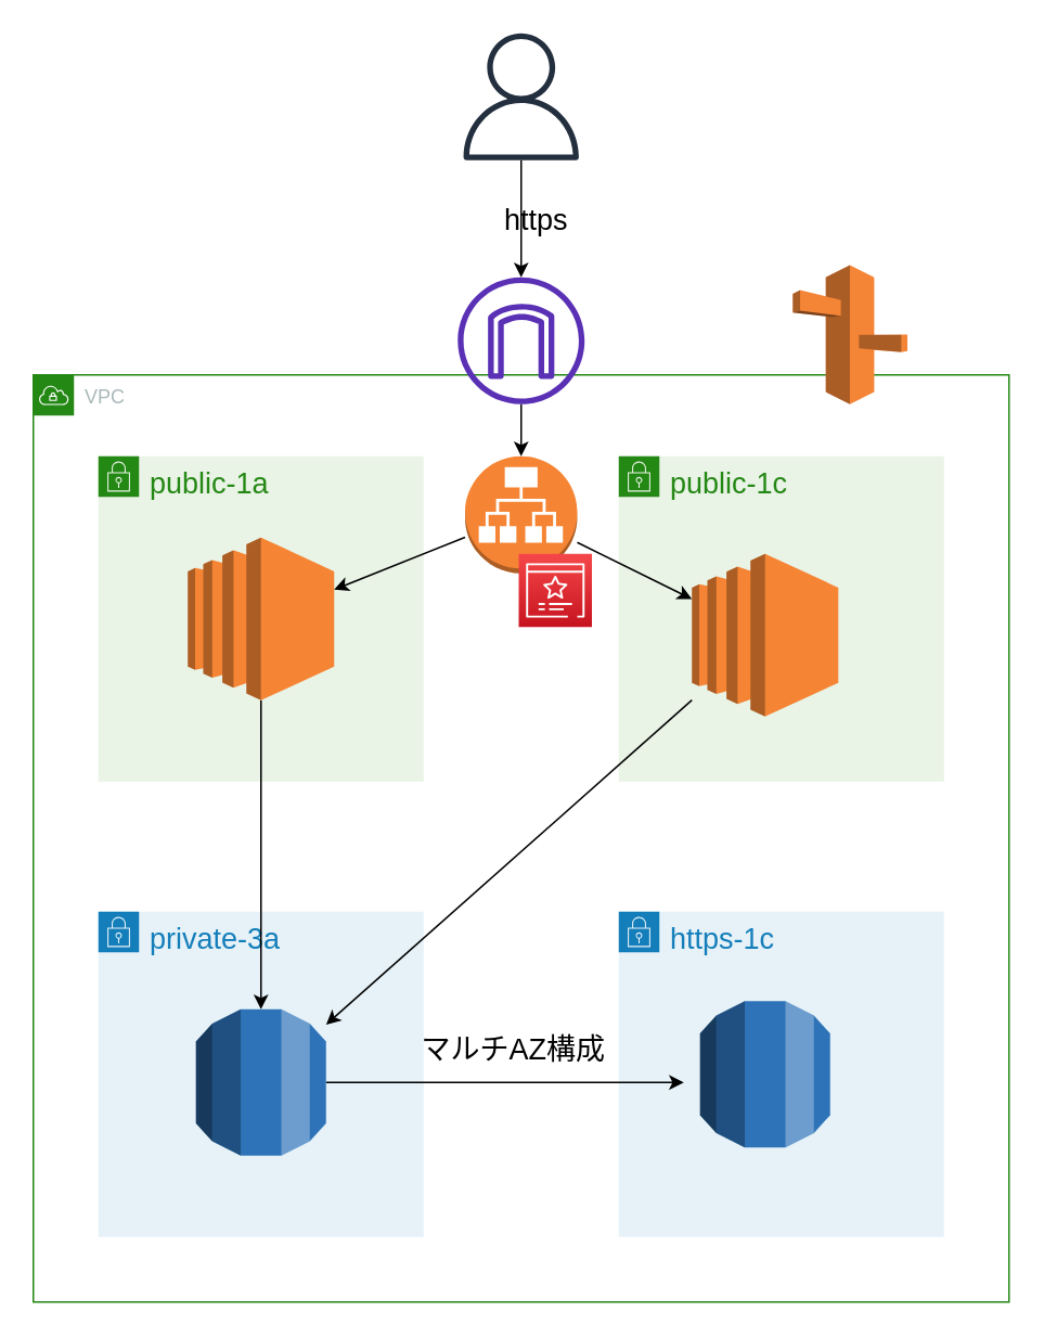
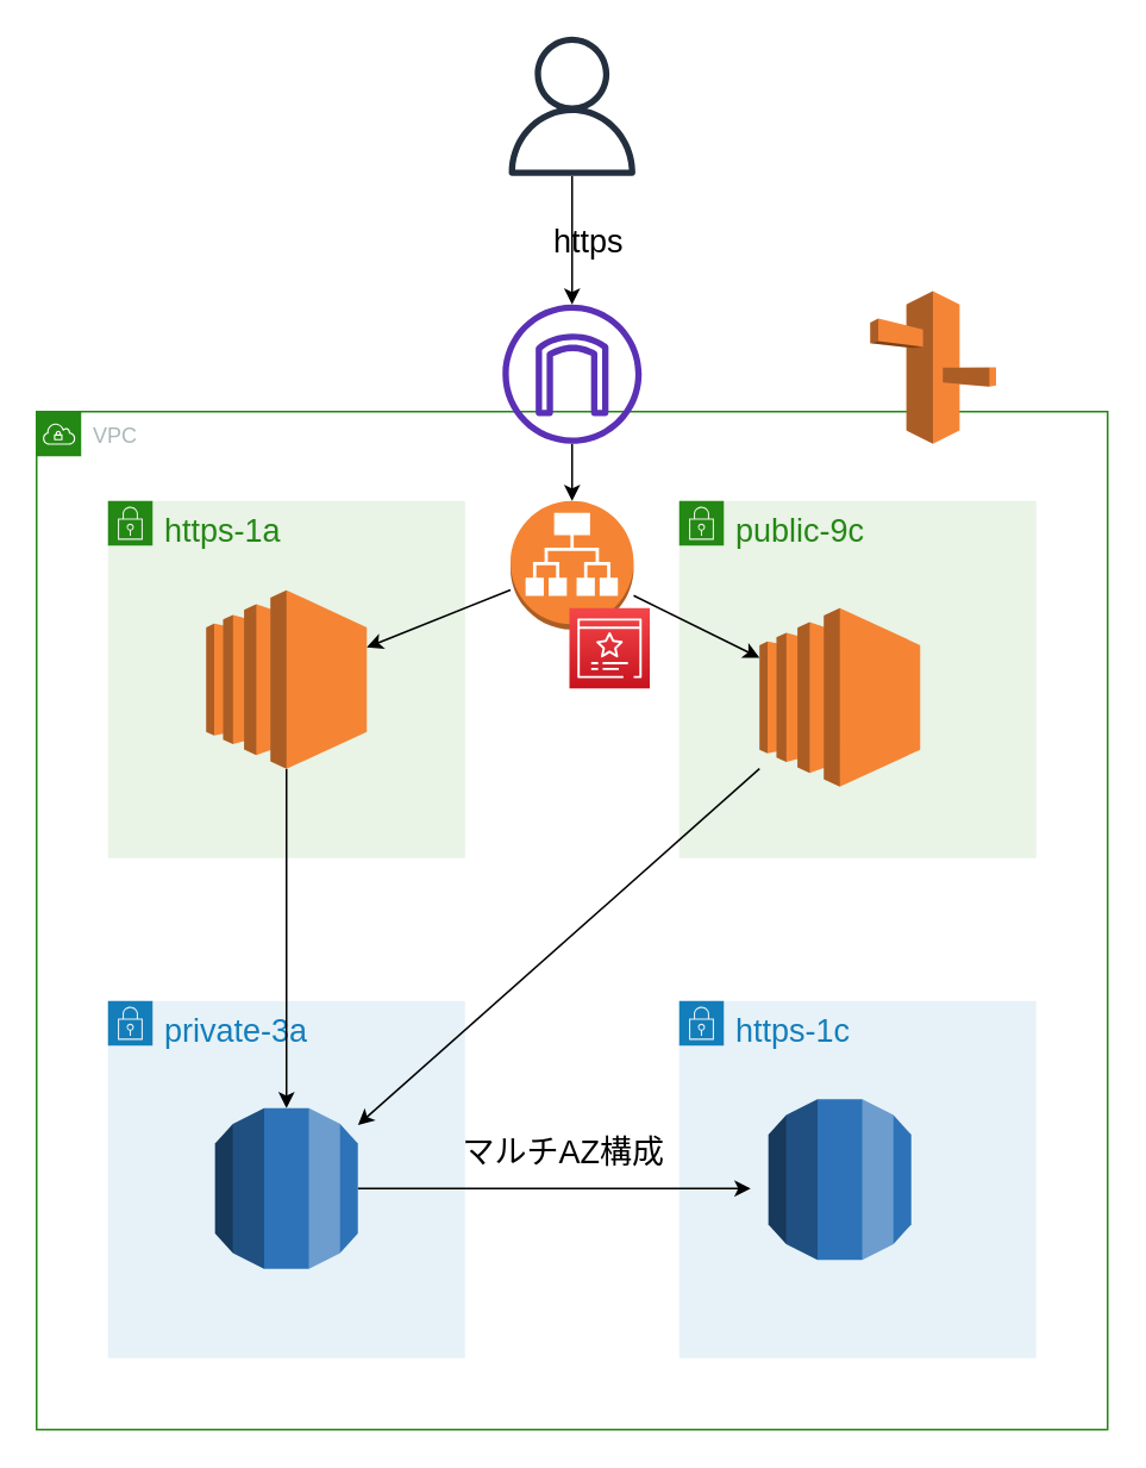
- <mxCell id="7" value="&lt;font style=&quot;font-size: 18px&quot;&gt;public-1a&lt;/font&gt;" style="points=[[0,0],[0.25,0],[0.5,0],[0.75,0],[1,0],[1,0.25],[1,0.5],[1,0.75],[1,1],[0.75,1],[0.5,1],[0.25,1],[0,1],[0,0.75],[0,0.5],[0,0.25]];outlineConnect=0;gradientColor=none;html=1;whiteSpace=wrap;fontSize=12;fontStyle=0;shape=mxgraph.aws4.group;grIcon=mxgraph.aws4.group_security_group;grStroke=0;strokeColor=#248814;fillColor=#E9F3E6;verticalAlign=top;align=left;spacingLeft=30;fontColor=#248814;dashed=0;" parent="1" vertex="1"><mxGeometry x="60" y="280" width="200" height="200" as="geometry" /></mxCell>
+ <mxCell id="7" value="&lt;font style=&quot;font-size: 18px&quot;&gt;https-1a&lt;/font&gt;" style="points=[[0,0],[0.25,0],[0.5,0],[0.75,0],[1,0],[1,0.25],[1,0.5],[1,0.75],[1,1],[0.75,1],[0.5,1],[0.25,1],[0,1],[0,0.75],[0,0.5],[0,0.25]];outlineConnect=0;gradientColor=none;html=1;whiteSpace=wrap;fontSize=12;fontStyle=0;shape=mxgraph.aws4.group;grIcon=mxgraph.aws4.group_security_group;grStroke=0;strokeColor=#248814;fillColor=#E9F3E6;verticalAlign=top;align=left;spacingLeft=30;fontColor=#248814;dashed=0;" parent="1" vertex="1"><mxGeometry x="60" y="280" width="200" height="200" as="geometry" /></mxCell>
- <mxCell id="6" value="&lt;font style=&quot;font-size: 18px&quot;&gt;public-1c&lt;/font&gt;" style="points=[[0,0],[0.25,0],[0.5,0],[0.75,0],[1,0],[1,0.25],[1,0.5],[1,0.75],[1,1],[0.75,1],[0.5,1],[0.25,1],[0,1],[0,0.75],[0,0.5],[0,0.25]];outlineConnect=0;gradientColor=none;html=1;whiteSpace=wrap;fontSize=12;fontStyle=0;shape=mxgraph.aws4.group;grIcon=mxgraph.aws4.group_security_group;grStroke=0;strokeColor=#248814;fillColor=#E9F3E6;verticalAlign=top;align=left;spacingLeft=30;fontColor=#248814;dashed=0;" parent="1" vertex="1"><mxGeometry x="380" y="280" width="200" height="200" as="geometry" /></mxCell>
+ <mxCell id="6" value="&lt;font style=&quot;font-size: 18px&quot;&gt;public-9c&lt;/font&gt;" style="points=[[0,0],[0.25,0],[0.5,0],[0.75,0],[1,0],[1,0.25],[1,0.5],[1,0.75],[1,1],[0.75,1],[0.5,1],[0.25,1],[0,1],[0,0.75],[0,0.5],[0,0.25]];outlineConnect=0;gradientColor=none;html=1;whiteSpace=wrap;fontSize=12;fontStyle=0;shape=mxgraph.aws4.group;grIcon=mxgraph.aws4.group_security_group;grStroke=0;strokeColor=#248814;fillColor=#E9F3E6;verticalAlign=top;align=left;spacingLeft=30;fontColor=#248814;dashed=0;" parent="1" vertex="1"><mxGeometry x="380" y="280" width="200" height="200" as="geometry" /></mxCell>
